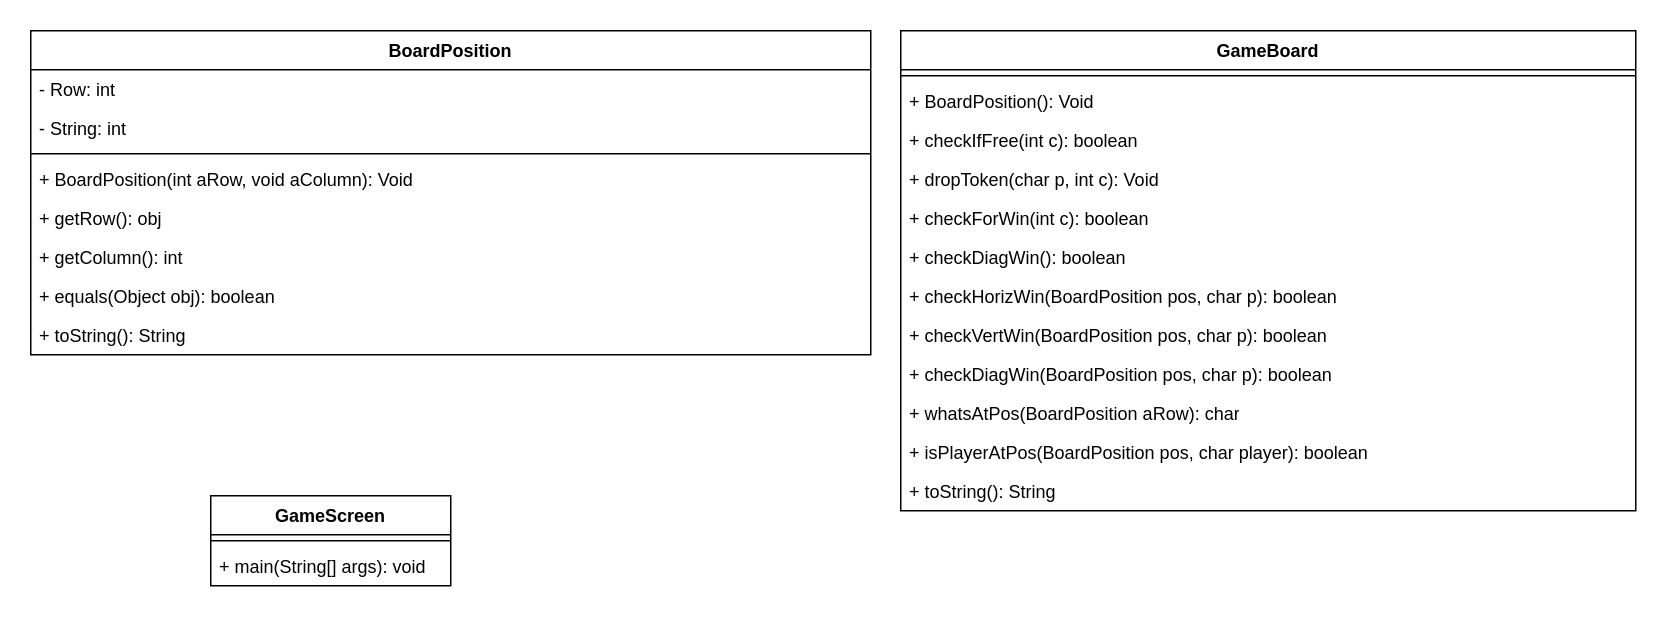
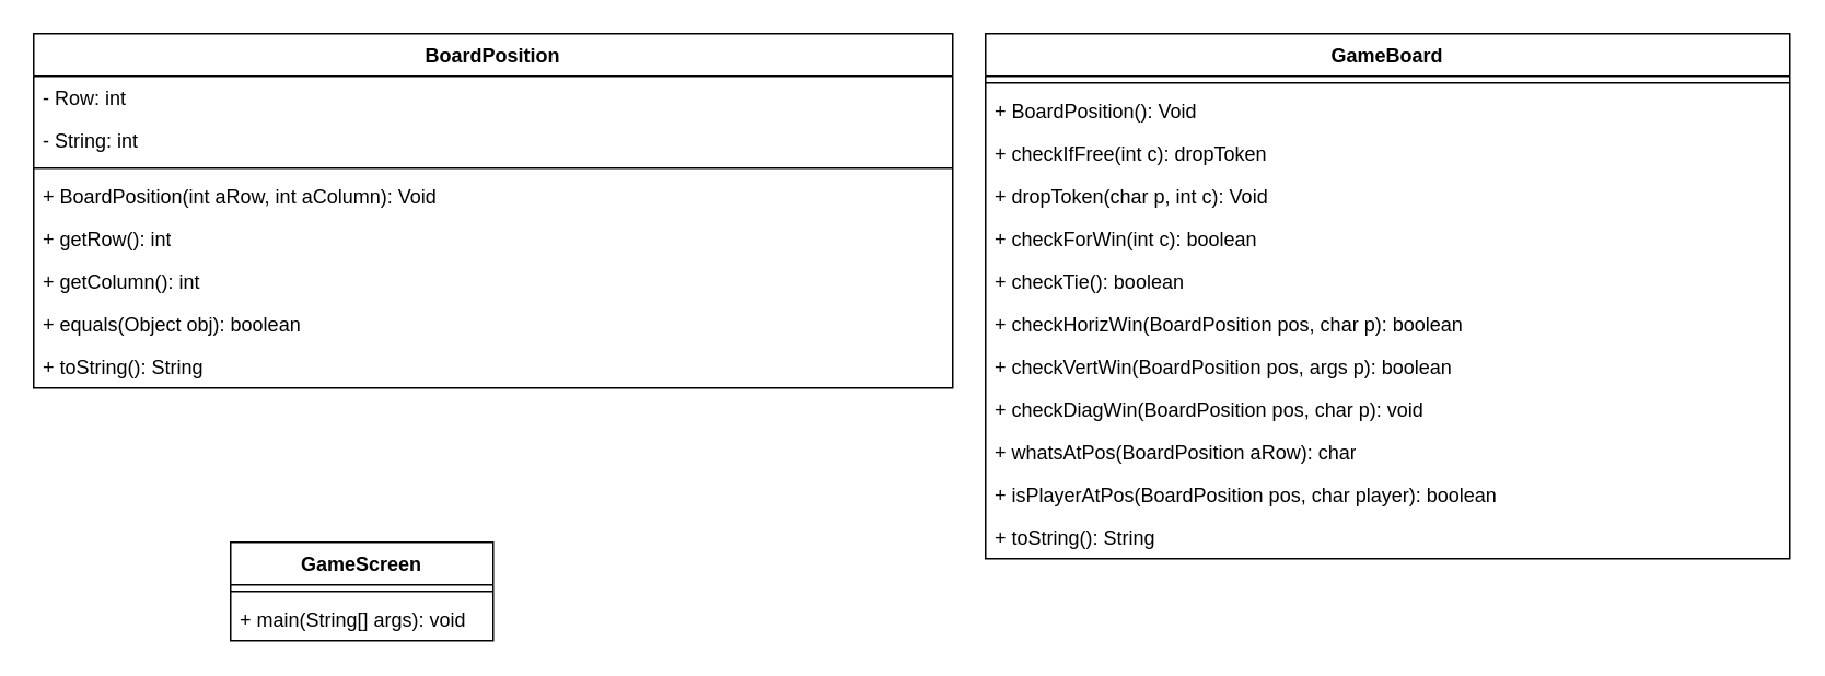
- <mxCell id="14" value="+ checkIfFree(int c): boolean" style="text;strokeColor=none;fillColor=none;align=left;verticalAlign=top;spacingLeft=4;spacingRight=4;overflow=hidden;rotatable=0;points=[[0,0.5],[1,0.5]];portConstraint=eastwest;whiteSpace=wrap;html=1;" vertex="1" parent="11"><mxGeometry y="60" width="490" height="26" as="geometry" /></mxCell>
+ <mxCell id="14" value="+ checkIfFree(int c): dropToken" style="text;strokeColor=none;fillColor=none;align=left;verticalAlign=top;spacingLeft=4;spacingRight=4;overflow=hidden;rotatable=0;points=[[0,0.5],[1,0.5]];portConstraint=eastwest;whiteSpace=wrap;html=1;" vertex="1" parent="11"><mxGeometry y="60" width="490" height="26" as="geometry" /></mxCell>
- <mxCell id="6" value="+ BoardPosition(int aRow, void aColumn): Void" style="text;strokeColor=none;fillColor=none;align=left;verticalAlign=top;spacingLeft=4;spacingRight=4;overflow=hidden;rotatable=0;points=[[0,0.5],[1,0.5]];portConstraint=eastwest;whiteSpace=wrap;html=1;" vertex="1" parent="2"><mxGeometry y="86" width="560" height="26" as="geometry" /></mxCell>
+ <mxCell id="6" value="+ BoardPosition(int aRow, int aColumn): Void" style="text;strokeColor=none;fillColor=none;align=left;verticalAlign=top;spacingLeft=4;spacingRight=4;overflow=hidden;rotatable=0;points=[[0,0.5],[1,0.5]];portConstraint=eastwest;whiteSpace=wrap;html=1;" vertex="1" parent="2"><mxGeometry y="86" width="560" height="26" as="geometry" /></mxCell>
- <mxCell id="7" value="+ getRow(): obj" style="text;strokeColor=none;fillColor=none;align=left;verticalAlign=top;spacingLeft=4;spacingRight=4;overflow=hidden;rotatable=0;points=[[0,0.5],[1,0.5]];portConstraint=eastwest;whiteSpace=wrap;html=1;" vertex="1" parent="2"><mxGeometry y="112" width="560" height="26" as="geometry" /></mxCell>
+ <mxCell id="7" value="+ getRow(): int" style="text;strokeColor=none;fillColor=none;align=left;verticalAlign=top;spacingLeft=4;spacingRight=4;overflow=hidden;rotatable=0;points=[[0,0.5],[1,0.5]];portConstraint=eastwest;whiteSpace=wrap;html=1;" vertex="1" parent="2"><mxGeometry y="112" width="560" height="26" as="geometry" /></mxCell>
- <mxCell id="17" value="+ checkDiagWin(): boolean" style="text;strokeColor=none;fillColor=none;align=left;verticalAlign=top;spacingLeft=4;spacingRight=4;overflow=hidden;rotatable=0;points=[[0,0.5],[1,0.5]];portConstraint=eastwest;whiteSpace=wrap;html=1;" vertex="1" parent="11"><mxGeometry y="138" width="490" height="26" as="geometry" /></mxCell>
+ <mxCell id="17" value="+ checkTie(): boolean" style="text;strokeColor=none;fillColor=none;align=left;verticalAlign=top;spacingLeft=4;spacingRight=4;overflow=hidden;rotatable=0;points=[[0,0.5],[1,0.5]];portConstraint=eastwest;whiteSpace=wrap;html=1;" vertex="1" parent="11"><mxGeometry y="138" width="490" height="26" as="geometry" /></mxCell>
- <mxCell id="19" value="+ checkVertWin(BoardPosition pos, char p): boolean" style="text;strokeColor=none;fillColor=none;align=left;verticalAlign=top;spacingLeft=4;spacingRight=4;overflow=hidden;rotatable=0;points=[[0,0.5],[1,0.5]];portConstraint=eastwest;whiteSpace=wrap;html=1;" vertex="1" parent="11"><mxGeometry y="190" width="490" height="26" as="geometry" /></mxCell>
+ <mxCell id="19" value="+ checkVertWin(BoardPosition pos, args p): boolean" style="text;strokeColor=none;fillColor=none;align=left;verticalAlign=top;spacingLeft=4;spacingRight=4;overflow=hidden;rotatable=0;points=[[0,0.5],[1,0.5]];portConstraint=eastwest;whiteSpace=wrap;html=1;" vertex="1" parent="11"><mxGeometry y="190" width="490" height="26" as="geometry" /></mxCell>
- <mxCell id="20" value="+ checkDiagWin(BoardPosition pos, char p): boolean" style="text;strokeColor=none;fillColor=none;align=left;verticalAlign=top;spacingLeft=4;spacingRight=4;overflow=hidden;rotatable=0;points=[[0,0.5],[1,0.5]];portConstraint=eastwest;whiteSpace=wrap;html=1;" vertex="1" parent="11"><mxGeometry y="216" width="490" height="26" as="geometry" /></mxCell>
+ <mxCell id="20" value="+ checkDiagWin(BoardPosition pos, char p): void" style="text;strokeColor=none;fillColor=none;align=left;verticalAlign=top;spacingLeft=4;spacingRight=4;overflow=hidden;rotatable=0;points=[[0,0.5],[1,0.5]];portConstraint=eastwest;whiteSpace=wrap;html=1;" vertex="1" parent="11"><mxGeometry y="216" width="490" height="26" as="geometry" /></mxCell>
